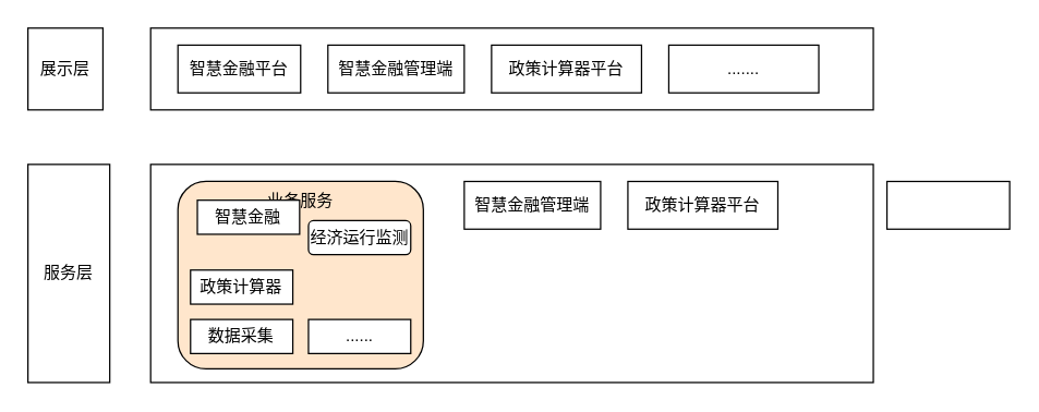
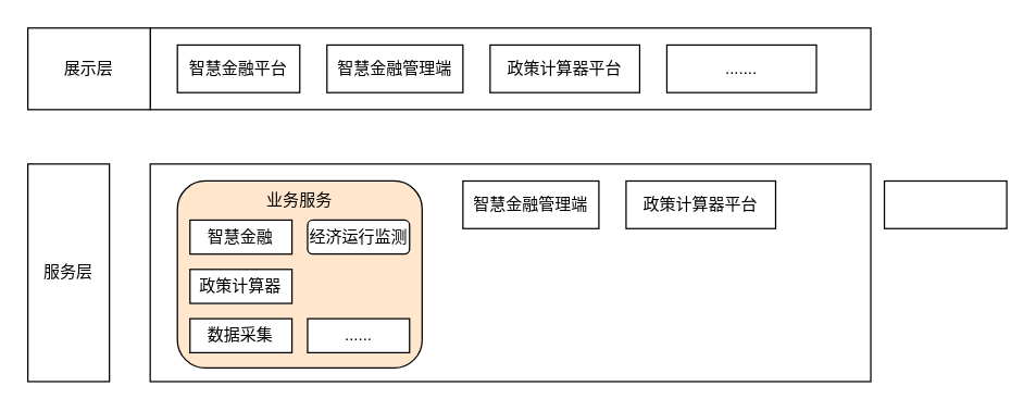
- <mxCell id="4" value="展示层" style="rounded=0;whiteSpace=wrap;html=1;" vertex="1" parent="1"><mxGeometry x="20" y="20" width="55" height="60" as="geometry" /></mxCell>
+ <mxCell id="4" value="展示层" style="rounded=0;whiteSpace=wrap;html=1;" vertex="1" parent="1"><mxGeometry x="20" y="20" width="90" height="60" as="geometry" /></mxCell>
- <mxCell id="14" value="智慧金融" style="rounded=0;whiteSpace=wrap;html=1;" vertex="1" parent="1"><mxGeometry x="144.25" y="146.25" width="75" height="25" as="geometry" /></mxCell>
+ <mxCell id="14" value="智慧金融" style="rounded=0;whiteSpace=wrap;html=1;" vertex="1" parent="1"><mxGeometry x="139.25" y="161.25" width="75" height="25" as="geometry" /></mxCell>
